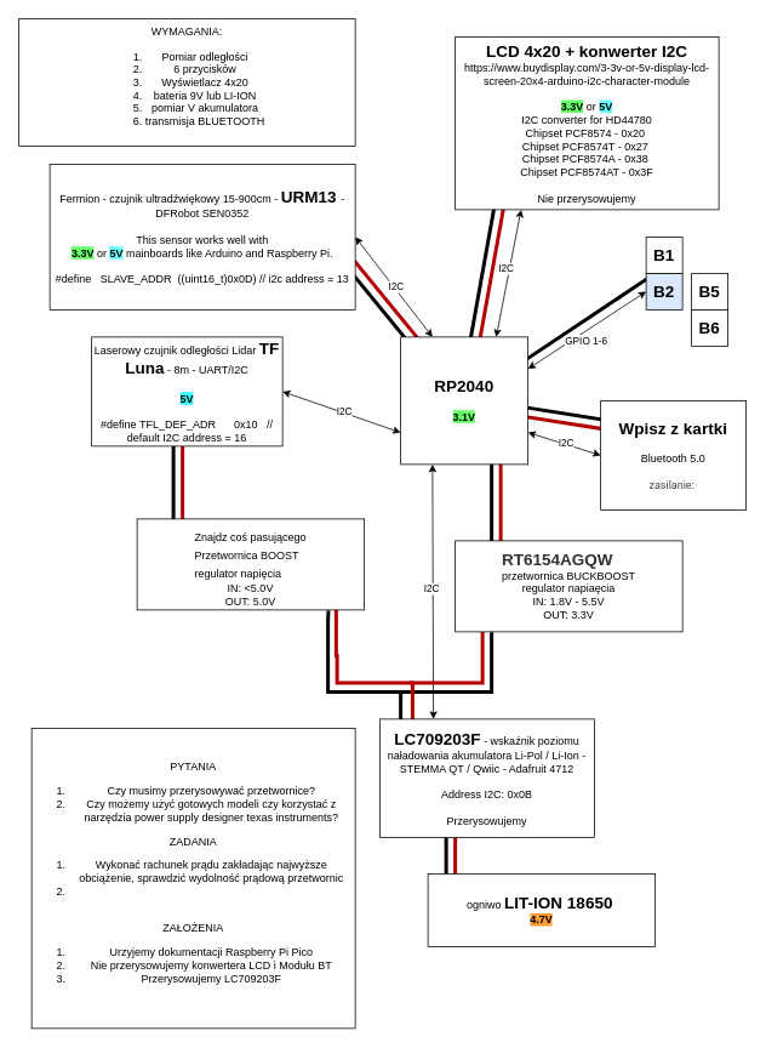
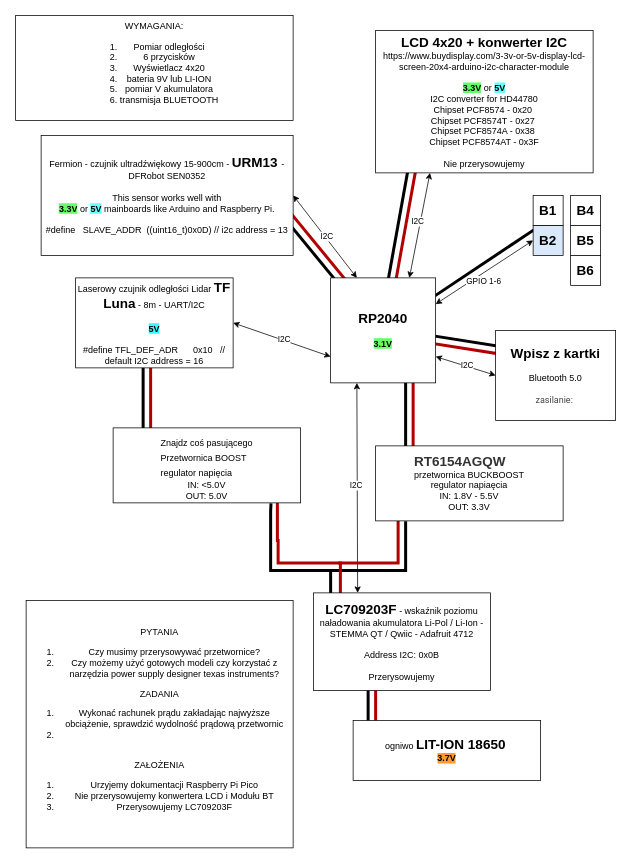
+ <mxCell id="46" value="&lt;b&gt;&lt;font style=&quot;font-size: 18px;&quot;&gt;B4&lt;/font&gt;&lt;/b&gt;" style="whiteSpace=wrap;html=1;aspect=fixed;" parent="44" vertex="1"><mxGeometry x="50" width="40" height="40" as="geometry" /></mxCell>
- <mxCell id="18" value="ogniwo &lt;font style=&quot;font-size: 18px;&quot;&gt;&lt;b&gt;LIT-ION 18650&lt;/b&gt;&lt;/font&gt;&amp;nbsp;&lt;div&gt;&lt;span style=&quot;background-color: rgb(255, 153, 51);&quot;&gt;&lt;b&gt;4.7V&lt;/b&gt;&lt;/span&gt;&lt;/div&gt;" style="rounded=0;whiteSpace=wrap;html=1;" parent="1" vertex="1"><mxGeometry x="470" y="960" width="250" height="80" as="geometry" /></mxCell>
+ <mxCell id="18" value="ogniwo &lt;font style=&quot;font-size: 18px;&quot;&gt;&lt;b&gt;LIT-ION 18650&lt;/b&gt;&lt;/font&gt;&amp;nbsp;&lt;div&gt;&lt;span style=&quot;background-color: rgb(255, 153, 51);&quot;&gt;&lt;b&gt;3.7V&lt;/b&gt;&lt;/span&gt;&lt;/div&gt;" style="rounded=0;whiteSpace=wrap;html=1;" parent="1" vertex="1"><mxGeometry x="470" y="960" width="250" height="80" as="geometry" /></mxCell>
